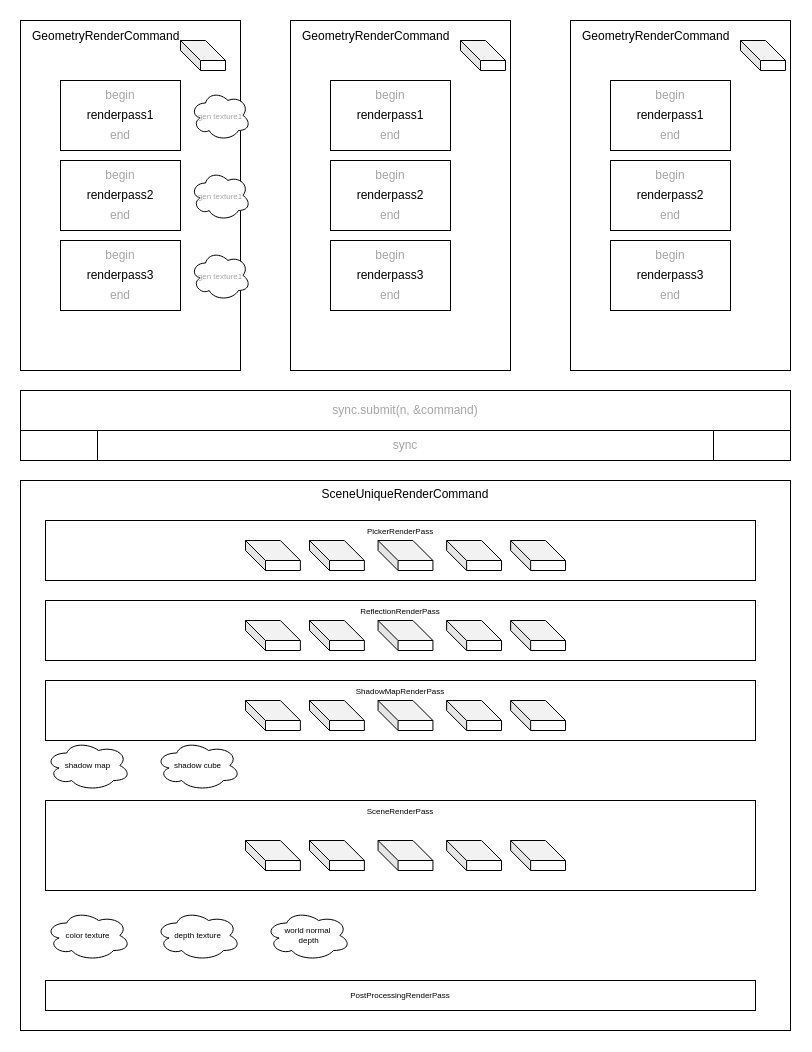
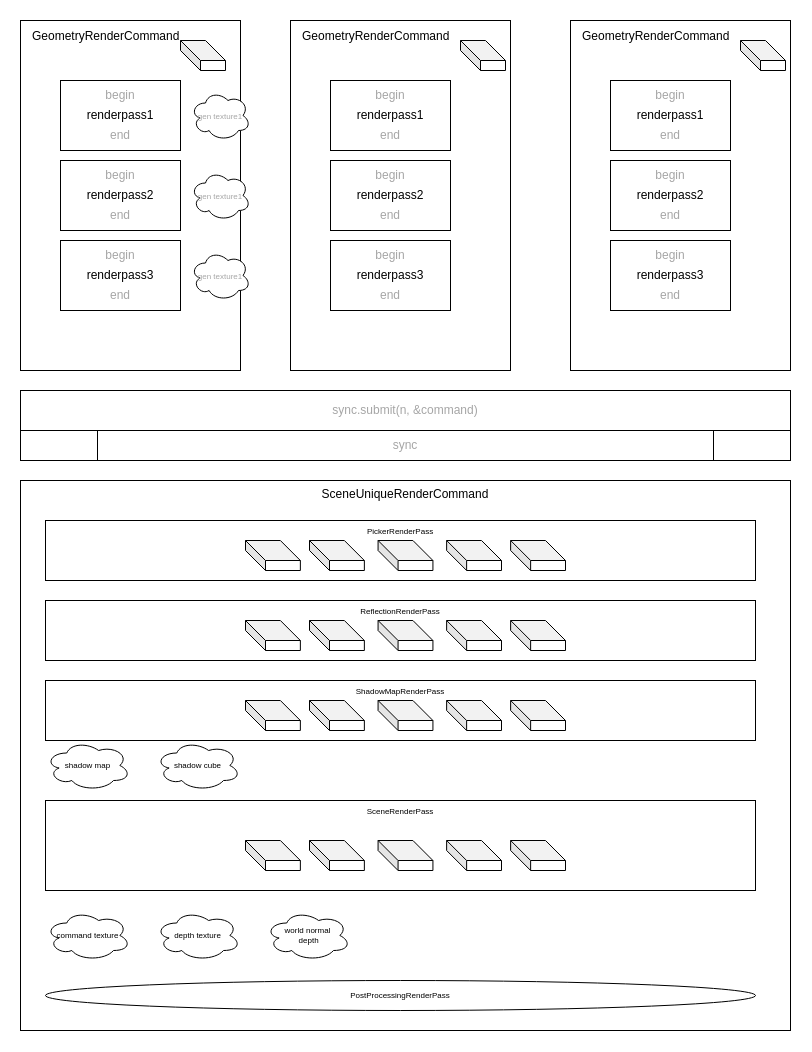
- <mxCell id="52" value="color texture" style="ellipse;shape=cloud;whiteSpace=wrap;html=1;fontSize=8;fontColor=#000000;" vertex="1" parent="1"><mxGeometry x="45" y="910" width="85" height="50" as="geometry" /></mxCell>
+ <mxCell id="52" value="command texture" style="ellipse;shape=cloud;whiteSpace=wrap;html=1;fontSize=8;fontColor=#000000;" vertex="1" parent="1"><mxGeometry x="45" y="910" width="85" height="50" as="geometry" /></mxCell>
- <mxCell id="51" value="PostProcessingRenderPass" style="rounded=0;whiteSpace=wrap;html=1;fontSize=8;fontColor=#000000;" vertex="1" parent="1"><mxGeometry x="45" y="980" width="710" height="30" as="geometry" /></mxCell>
+ <mxCell id="51" value="PostProcessingRenderPass" style="ellipse;whiteSpace=wrap;html=1;fontSize=8;fontColor=#000000;" vertex="1" parent="1"><mxGeometry x="45" y="980" width="710" height="30" as="geometry" /></mxCell>
